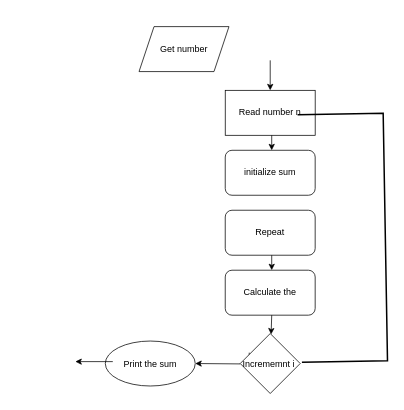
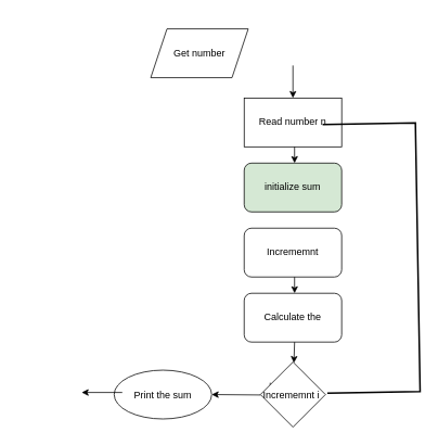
- <mxCell id="6" value="initialize sum" style="rounded=1;whiteSpace=wrap;html=1;" vertex="1" parent="2"><mxGeometry x="280" y="180" width="120" height="60" as="geometry" /></mxCell>
+ <mxCell id="6" value="initialize sum" style="rounded=1;whiteSpace=wrap;html=1;fillColor=#d5e8d4;" vertex="1" parent="2"><mxGeometry x="280" y="180" width="120" height="60" as="geometry" /></mxCell>
- <mxCell id="8" value="Repeat" style="rounded=1;whiteSpace=wrap;html=1;" vertex="1" parent="2"><mxGeometry x="280" y="260" width="120" height="60" as="geometry" /></mxCell>
+ <mxCell id="8" value="Incrememnt" style="rounded=1;whiteSpace=wrap;html=1;" vertex="1" parent="2"><mxGeometry x="280" y="260" width="120" height="60" as="geometry" /></mxCell>
